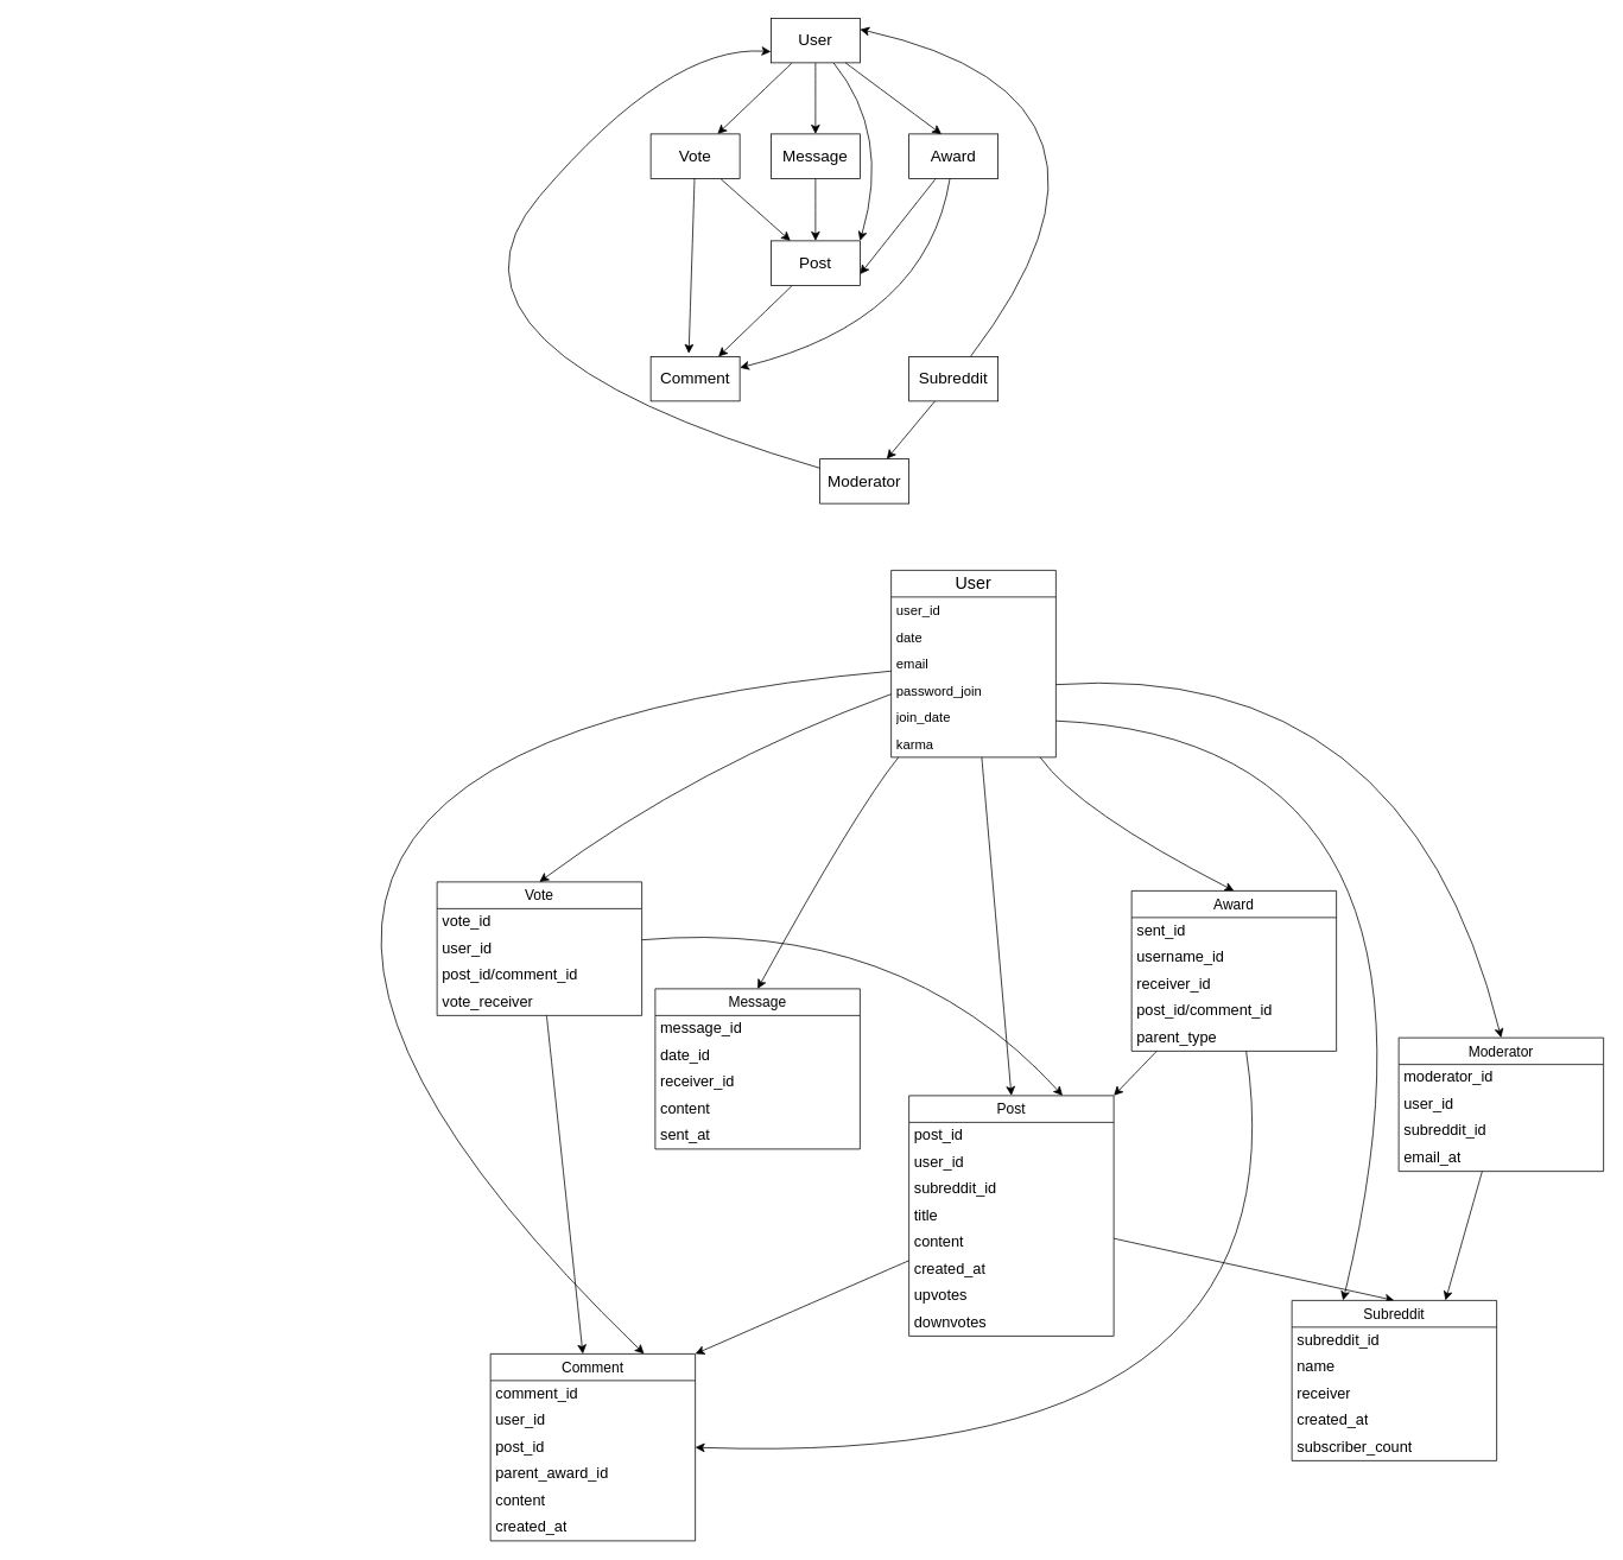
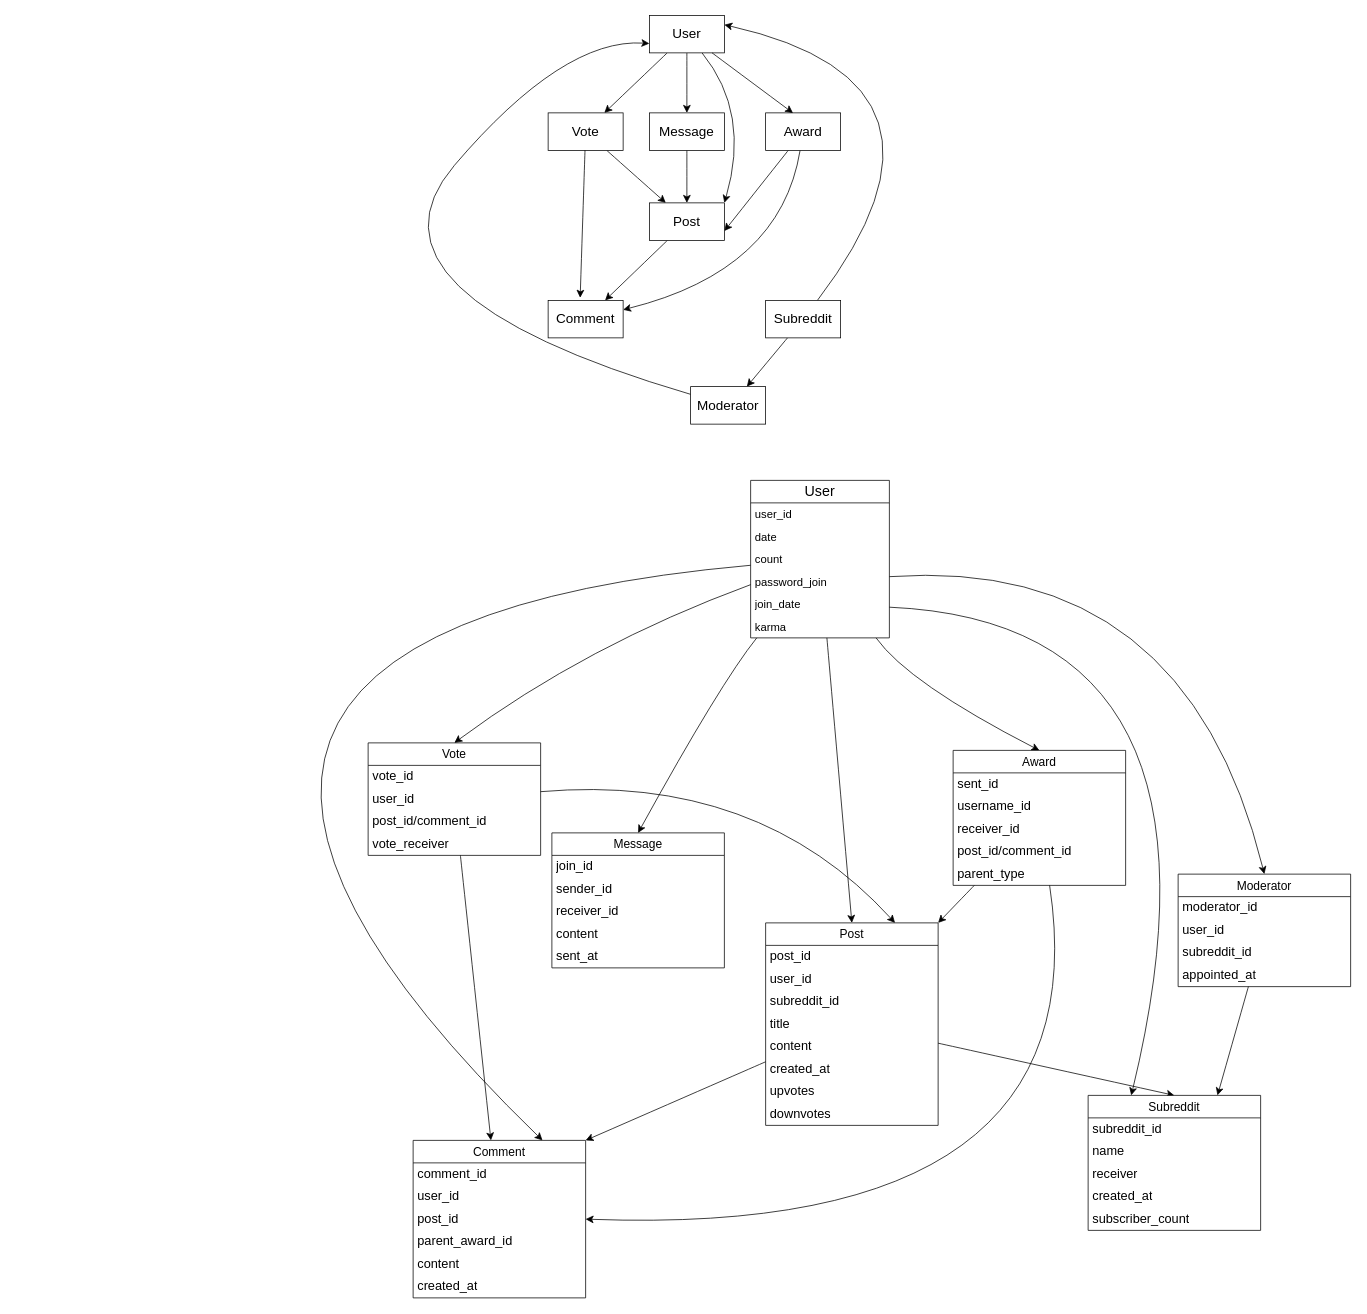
- <mxCell id="30" value="email" style="text;strokeColor=none;fillColor=none;align=left;verticalAlign=middle;spacingLeft=4;spacingRight=4;overflow=hidden;points=[[0,0.5],[1,0.5]];portConstraint=eastwest;rotatable=0;whiteSpace=wrap;html=1;fontSize=15;swimlaneLine=1;" vertex="1" parent="27"><mxGeometry y="90" width="185" height="30" as="geometry" /></mxCell>
+ <mxCell id="30" value="count" style="text;strokeColor=none;fillColor=none;align=left;verticalAlign=middle;spacingLeft=4;spacingRight=4;overflow=hidden;points=[[0,0.5],[1,0.5]];portConstraint=eastwest;rotatable=0;whiteSpace=wrap;html=1;fontSize=15;swimlaneLine=1;" vertex="1" parent="27"><mxGeometry y="90" width="185" height="30" as="geometry" /></mxCell>
- <mxCell id="41" value="message_id" style="text;strokeColor=none;fillColor=none;align=left;verticalAlign=middle;spacingLeft=4;spacingRight=4;overflow=hidden;points=[[0,0.5],[1,0.5]];portConstraint=eastwest;rotatable=0;whiteSpace=wrap;html=1;fontSize=17;" vertex="1" parent="40"><mxGeometry y="30" width="230" height="30" as="geometry" /></mxCell>
+ <mxCell id="41" value="join_id" style="text;strokeColor=none;fillColor=none;align=left;verticalAlign=middle;spacingLeft=4;spacingRight=4;overflow=hidden;points=[[0,0.5],[1,0.5]];portConstraint=eastwest;rotatable=0;whiteSpace=wrap;html=1;fontSize=17;" vertex="1" parent="40"><mxGeometry y="30" width="230" height="30" as="geometry" /></mxCell>
- <mxCell id="42" value="date_id" style="text;strokeColor=none;fillColor=none;align=left;verticalAlign=middle;spacingLeft=4;spacingRight=4;overflow=hidden;points=[[0,0.5],[1,0.5]];portConstraint=eastwest;rotatable=0;whiteSpace=wrap;html=1;fontSize=17;" vertex="1" parent="40"><mxGeometry y="60" width="230" height="30" as="geometry" /></mxCell>
+ <mxCell id="42" value="sender_id" style="text;strokeColor=none;fillColor=none;align=left;verticalAlign=middle;spacingLeft=4;spacingRight=4;overflow=hidden;points=[[0,0.5],[1,0.5]];portConstraint=eastwest;rotatable=0;whiteSpace=wrap;html=1;fontSize=17;" vertex="1" parent="40"><mxGeometry y="60" width="230" height="30" as="geometry" /></mxCell>
- <mxCell id="70" value="email_at" style="text;strokeColor=none;fillColor=none;align=left;verticalAlign=middle;spacingLeft=4;spacingRight=4;overflow=hidden;points=[[0,0.5],[1,0.5]];portConstraint=eastwest;rotatable=0;whiteSpace=wrap;html=1;fontSize=17;" vertex="1" parent="66"><mxGeometry y="120" width="230" height="30" as="geometry" /></mxCell>
+ <mxCell id="70" value="appointed_at" style="text;strokeColor=none;fillColor=none;align=left;verticalAlign=middle;spacingLeft=4;spacingRight=4;overflow=hidden;points=[[0,0.5],[1,0.5]];portConstraint=eastwest;rotatable=0;whiteSpace=wrap;html=1;fontSize=17;" vertex="1" parent="66"><mxGeometry y="120" width="230" height="30" as="geometry" /></mxCell>
